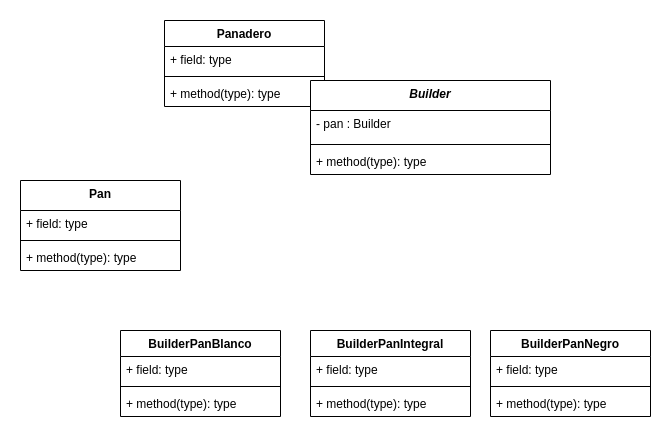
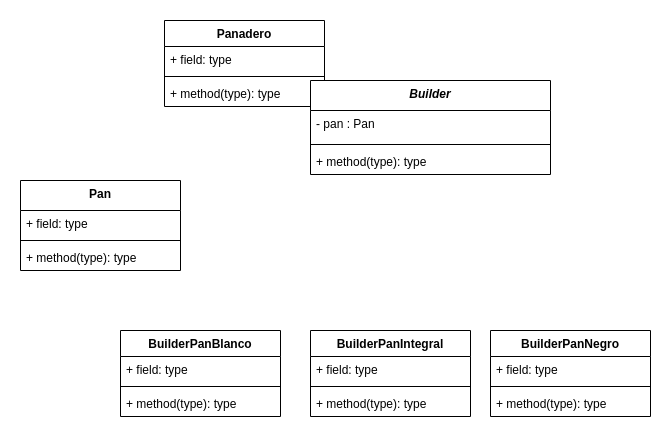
- <mxCell id="23" value="- pan : Builder" style="text;strokeColor=none;fillColor=none;align=left;verticalAlign=top;spacingLeft=4;spacingRight=4;overflow=hidden;rotatable=0;points=[[0,0.5],[1,0.5]];portConstraint=eastwest;whiteSpace=wrap;html=1;" vertex="1" parent="22"><mxGeometry y="30" width="240" height="30" as="geometry" /></mxCell>
+ <mxCell id="23" value="- pan : Pan" style="text;strokeColor=none;fillColor=none;align=left;verticalAlign=top;spacingLeft=4;spacingRight=4;overflow=hidden;rotatable=0;points=[[0,0.5],[1,0.5]];portConstraint=eastwest;whiteSpace=wrap;html=1;" vertex="1" parent="22"><mxGeometry y="30" width="240" height="30" as="geometry" /></mxCell>
